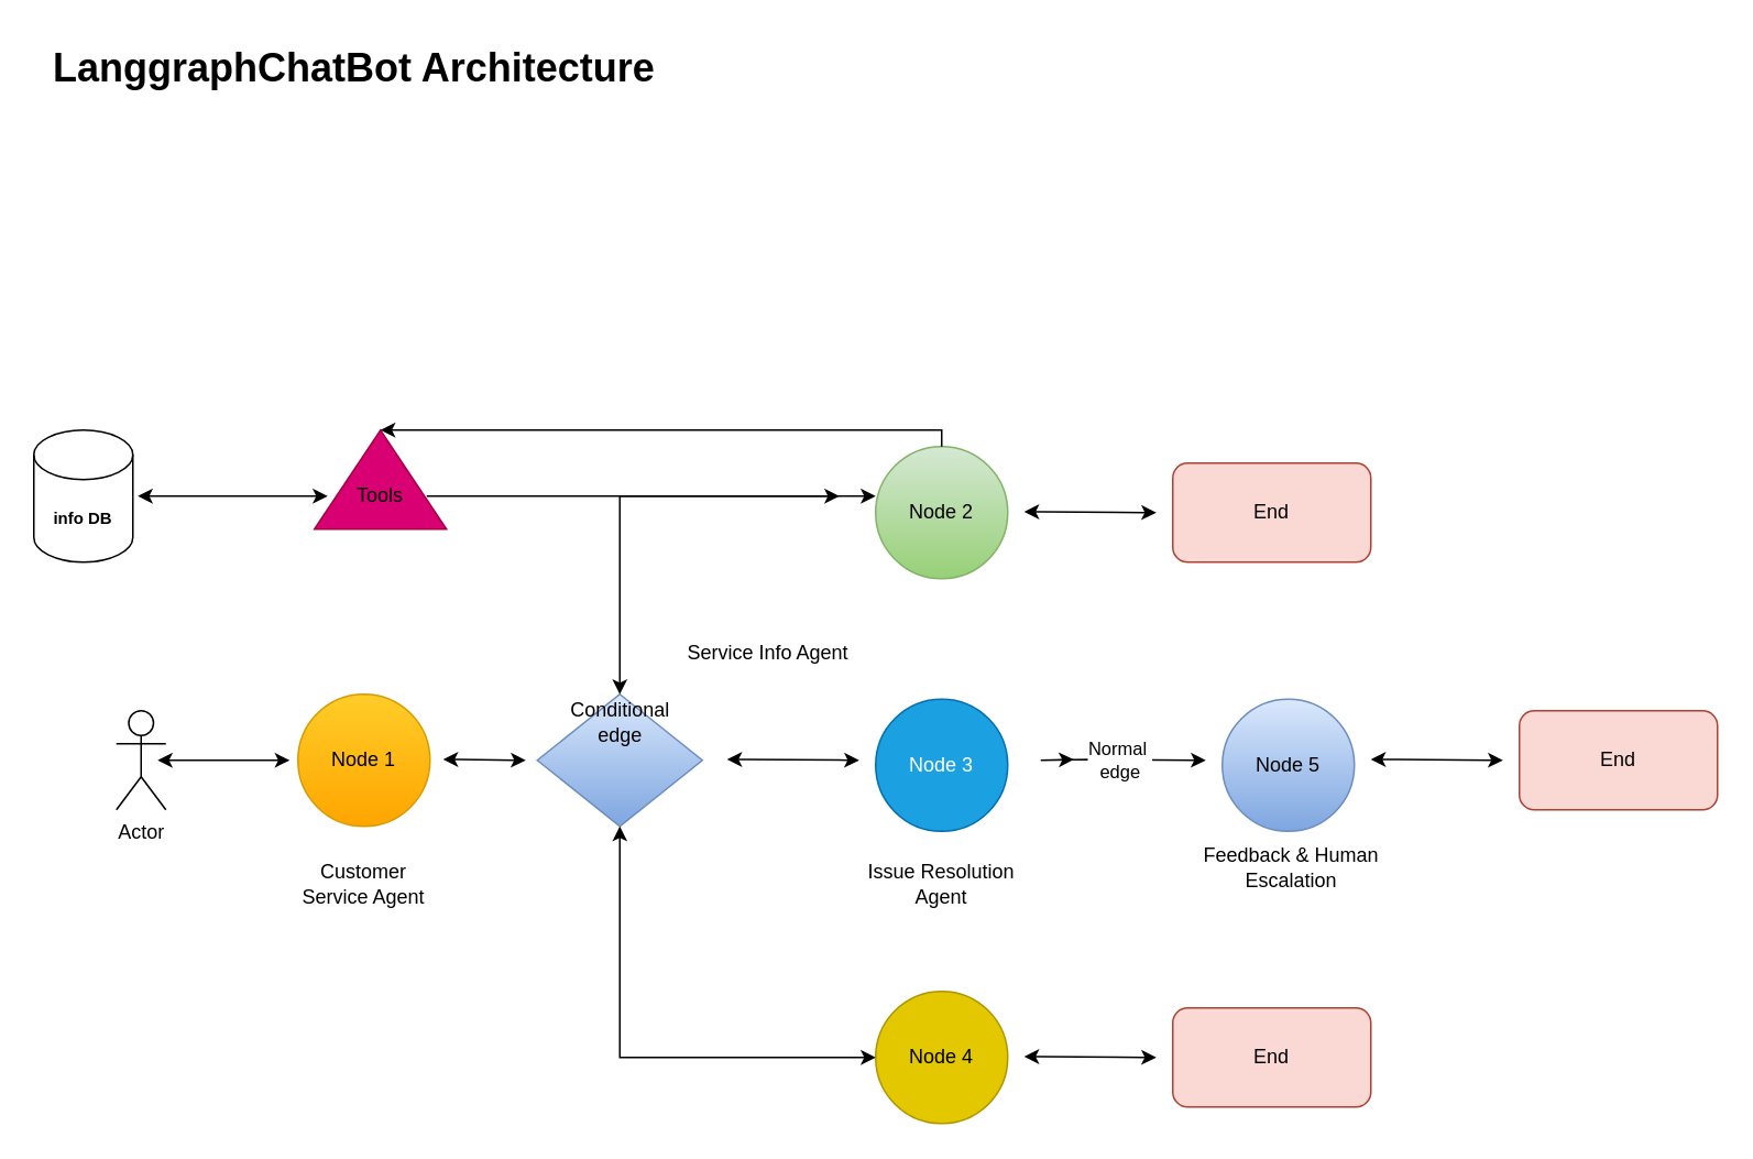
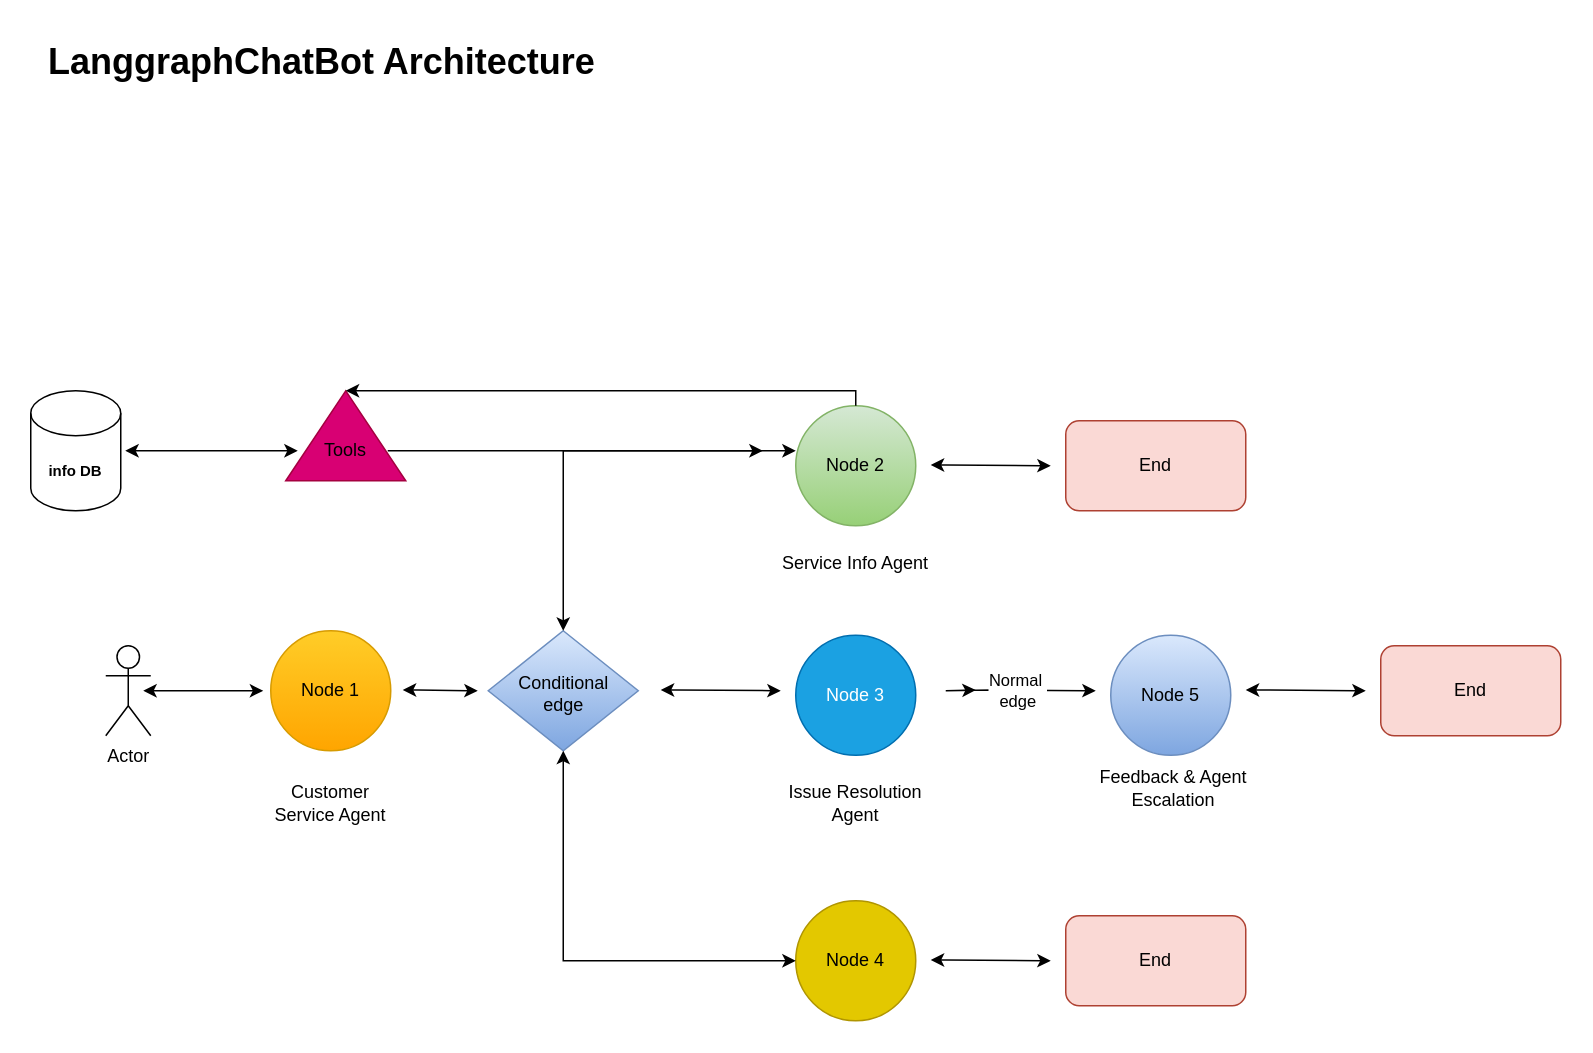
- <mxCell id="24" value="Service Info Agent" style="text;html=1;align=center;verticalAlign=middle;whiteSpace=wrap;rounded=0;" vertex="1" parent="1"><mxGeometry x="415" y="380" width="100" height="30" as="geometry" /></mxCell>
+ <mxCell id="24" value="Service Info Agent" style="text;html=1;align=center;verticalAlign=middle;whiteSpace=wrap;rounded=0;" vertex="1" parent="1"><mxGeometry x="520" y="360" width="100" height="30" as="geometry" /></mxCell>
- <mxCell id="9" value="Conditional edge" style="text;html=1;align=center;verticalAlign=middle;whiteSpace=wrap;rounded=0;" vertex="1" parent="1"><mxGeometry x="343" y="424.5" width="65" height="25" as="geometry" /></mxCell>
+ <mxCell id="9" value="Conditional edge" style="text;html=1;align=center;verticalAlign=middle;whiteSpace=wrap;rounded=0;" vertex="1" parent="1"><mxGeometry x="343" y="449.5" width="65" height="25" as="geometry" /></mxCell>
- <mxCell id="25" value="Feedback &amp;amp; Human Escalation" style="text;html=1;align=center;verticalAlign=middle;whiteSpace=wrap;rounded=0;" vertex="1" parent="1"><mxGeometry x="722" y="510" width="120" height="30" as="geometry" /></mxCell>
+ <mxCell id="25" value="Feedback &amp;amp; Agent Escalation" style="text;html=1;align=center;verticalAlign=middle;whiteSpace=wrap;rounded=0;" vertex="1" parent="1"><mxGeometry x="722" y="510" width="120" height="30" as="geometry" /></mxCell>
